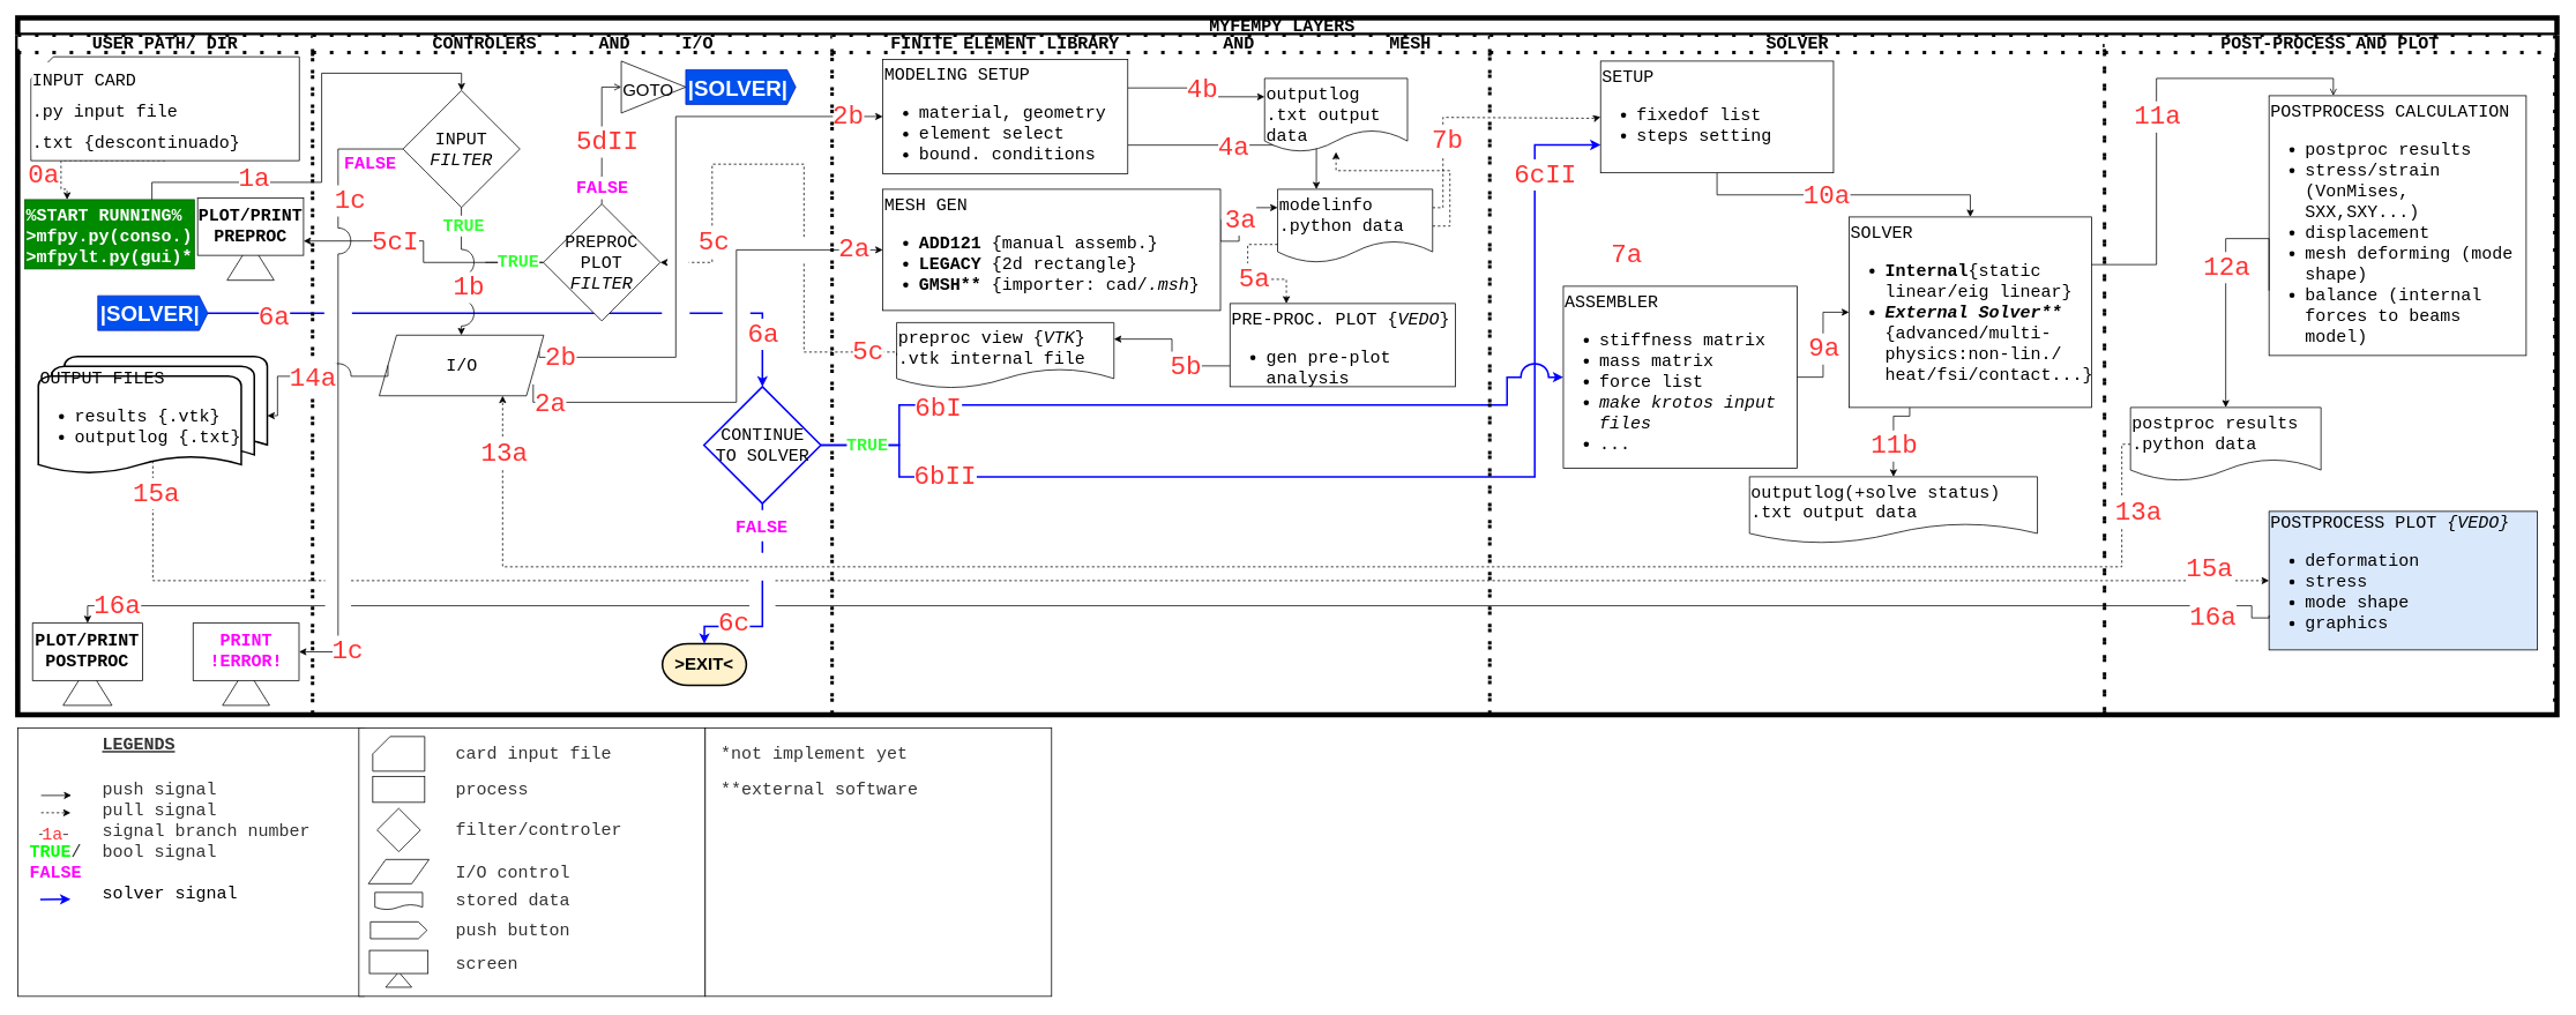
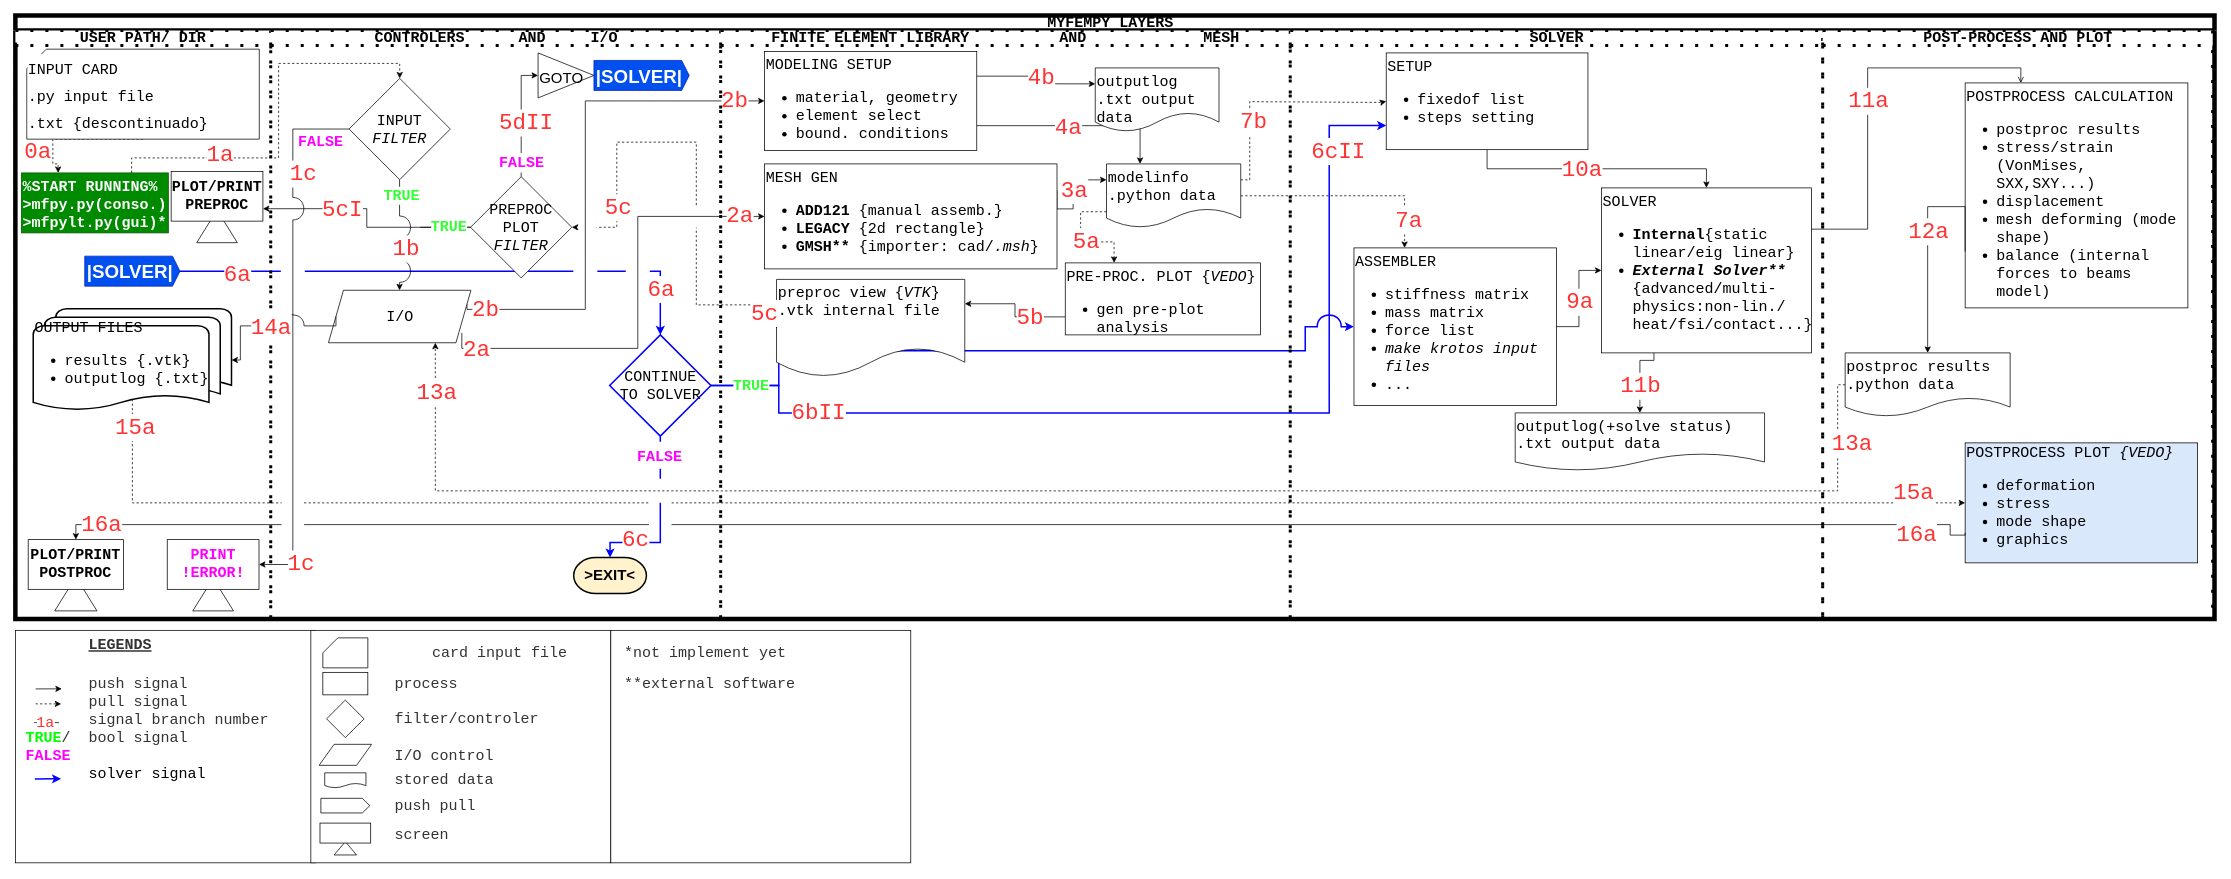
- <mxCell id="43" style="edgeStyle=orthogonalEdgeStyle;rounded=0;jumpStyle=arc;orthogonalLoop=1;jettySize=auto;html=1;entryX=0.5;entryY=0;entryDx=0;entryDy=0;fontSize=30;fontColor=#FF3333;fontFamily=Courier New;exitX=0.75;exitY=0;exitDx=0;exitDy=0;" parent="4" source="21" target="52" edge="1"><mxGeometry relative="1" as="geometry"><Array as="points"><mxPoint x="155" y="190" /><mxPoint x="351" y="190" /><mxPoint x="351" y="64" /><mxPoint x="513" y="64" /></Array><mxPoint x="155" y="231" as="sourcePoint" /></mxGeometry></mxCell>
+ <mxCell id="43" style="edgeStyle=orthogonalEdgeStyle;rounded=0;jumpStyle=arc;orthogonalLoop=1;jettySize=auto;html=1;entryX=0.5;entryY=0;entryDx=0;entryDy=0;fontSize=30;fontColor=#FF3333;fontFamily=Courier New;exitX=0.75;exitY=0;exitDx=0;exitDy=0;dashed=1;" parent="4" source="21" target="52" edge="1"><mxGeometry relative="1" as="geometry"><Array as="points"><mxPoint x="155" y="190" /><mxPoint x="351" y="190" /><mxPoint x="351" y="64" /><mxPoint x="513" y="64" /></Array><mxPoint x="155" y="231" as="sourcePoint" /></mxGeometry></mxCell>
- <mxCell id="114" style="edgeStyle=orthogonalEdgeStyle;rounded=0;orthogonalLoop=1;jettySize=auto;html=1;exitX=0.5;exitY=0;exitDx=0;exitDy=0;entryX=0;entryY=0.5;entryDx=0;entryDy=0;fontSize=20;fontColor=#FFFFFF;strokeColor=#000000;strokeWidth=1;endArrow=open;" parent="1" source="117" target="61" edge="1"><mxGeometry relative="1" as="geometry" /></mxCell>
+ <mxCell id="114" style="edgeStyle=orthogonalEdgeStyle;rounded=0;orthogonalLoop=1;jettySize=auto;html=1;exitX=0.5;exitY=0;exitDx=0;exitDy=0;entryX=0;entryY=0.5;entryDx=0;entryDy=0;fontSize=20;fontColor=#FFFFFF;strokeColor=#000000;strokeWidth=1;" parent="1" source="117" target="61" edge="1"><mxGeometry relative="1" as="geometry" /></mxCell>
- <mxCell id="68" style="edgeStyle=orthogonalEdgeStyle;rounded=0;orthogonalLoop=1;jettySize=auto;html=1;exitX=1;exitY=0.5;exitDx=0;exitDy=0;dashed=1;fontFamily=Courier New;" parent="4" source="79" target="78" edge="1"><mxGeometry relative="1" as="geometry"><mxPoint x="1764" y="345" as="targetPoint" /></mxGeometry></mxCell>
+ <mxCell id="68" style="edgeStyle=orthogonalEdgeStyle;rounded=0;orthogonalLoop=1;jettySize=auto;html=1;exitX=1;exitY=0.5;exitDx=0;exitDy=0;dashed=1;fontFamily=Courier New;entryX=0.25;entryY=0;entryDx=0;entryDy=0;" parent="4" source="79" target="95" edge="1"><mxGeometry relative="1" as="geometry"><mxPoint x="1764" y="345" as="targetPoint" /></mxGeometry></mxCell>
- <mxCell id="83" value="preproc view {&lt;i&gt;VTK&lt;/i&gt;}&lt;br&gt;.vtk internal file&amp;nbsp;" style="shape=document;whiteSpace=wrap;html=1;boundedLbl=1;fontSize=20;align=left;verticalAlign=top;fontFamily=Courier New;" parent="69" vertex="1"><mxGeometry x="74.5" y="332" width="251" height="76" as="geometry" /></mxCell>
+ <mxCell id="83" value="preproc view {&lt;i&gt;VTK&lt;/i&gt;}&lt;br&gt;.vtk internal file&amp;nbsp;" style="shape=document;whiteSpace=wrap;html=1;boundedLbl=1;fontSize=20;align=left;verticalAlign=top;fontFamily=Courier New;" parent="69" vertex="1"><mxGeometry x="74.5" y="332" width="251" height="130" as="geometry" /></mxCell>
- <mxCell id="139" value="&lt;span style=&quot;color: rgb(51 , 51 , 51) ; font-family: &amp;#34;courier new&amp;#34; ; font-size: 20px&quot;&gt;card input file&lt;/span&gt;" style="text;html=1;strokeColor=none;fillColor=none;align=left;verticalAlign=middle;whiteSpace=wrap;rounded=0;fontSize=12;fontColor=#00FF00;" parent="1" vertex="1"><mxGeometry x="524" y="855" width="216" height="30" as="geometry" /></mxCell>
+ <mxCell id="139" value="&lt;span style=&quot;color: rgb(51 , 51 , 51) ; font-family: &amp;#34;courier new&amp;#34; ; font-size: 20px&quot;&gt;card input file&lt;/span&gt;" style="text;html=1;strokeColor=none;fillColor=none;align=left;verticalAlign=middle;whiteSpace=wrap;rounded=0;fontSize=12;fontColor=#00FF00;" parent="1" vertex="1"><mxGeometry x="574" y="855" width="216" height="30" as="geometry" /></mxCell>
- <mxCell id="146" value="&lt;font color=&quot;#333333&quot; face=&quot;courier new&quot;&gt;&lt;span style=&quot;font-size: 20px&quot;&gt;push button&lt;/span&gt;&lt;/font&gt;" style="text;html=1;strokeColor=none;fillColor=none;align=left;verticalAlign=middle;whiteSpace=wrap;rounded=0;fontSize=12;fontColor=#00FF00;" parent="1" vertex="1"><mxGeometry x="524" y="1058.75" width="216" height="30" as="geometry" /></mxCell>
+ <mxCell id="146" value="&lt;font color=&quot;#333333&quot; face=&quot;courier new&quot;&gt;&lt;span style=&quot;font-size: 20px&quot;&gt;push pull&lt;/span&gt;&lt;/font&gt;" style="text;html=1;strokeColor=none;fillColor=none;align=left;verticalAlign=middle;whiteSpace=wrap;rounded=0;fontSize=12;fontColor=#00FF00;" parent="1" vertex="1"><mxGeometry x="524" y="1058.75" width="216" height="30" as="geometry" /></mxCell>
